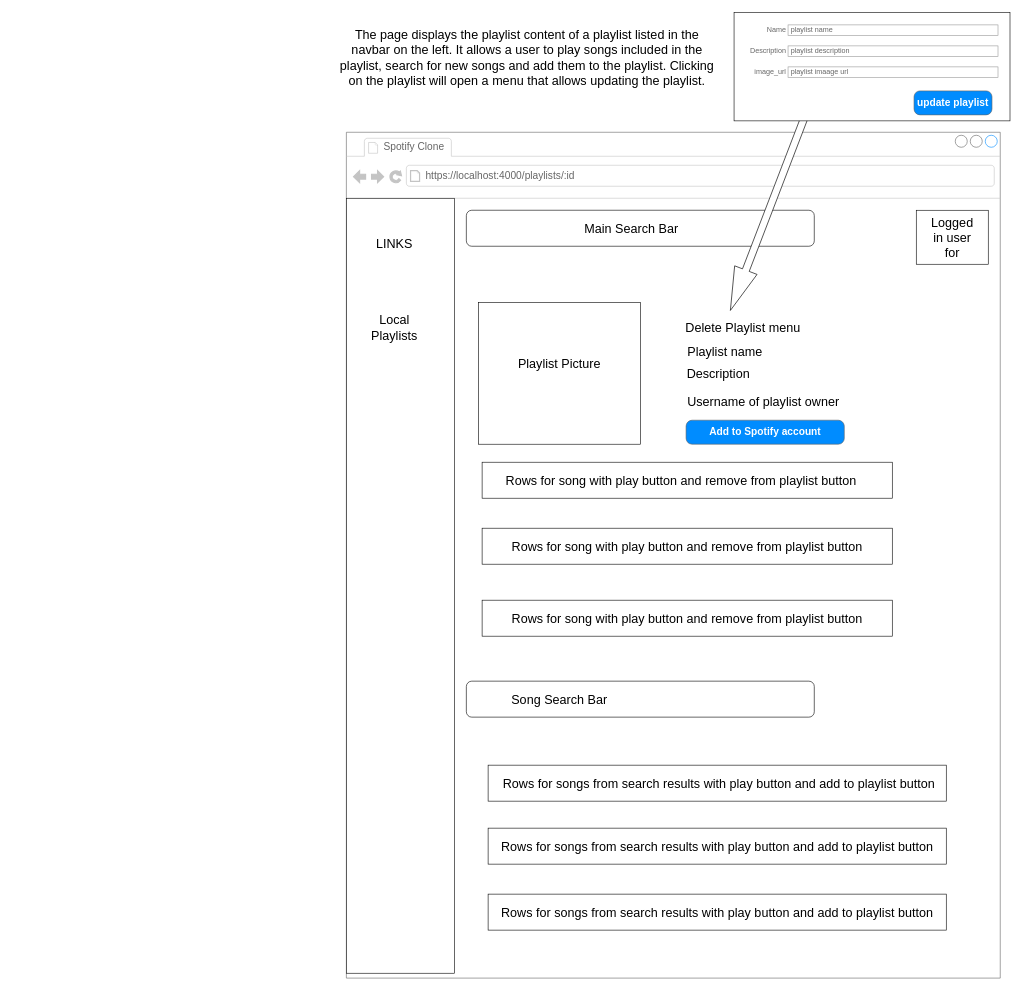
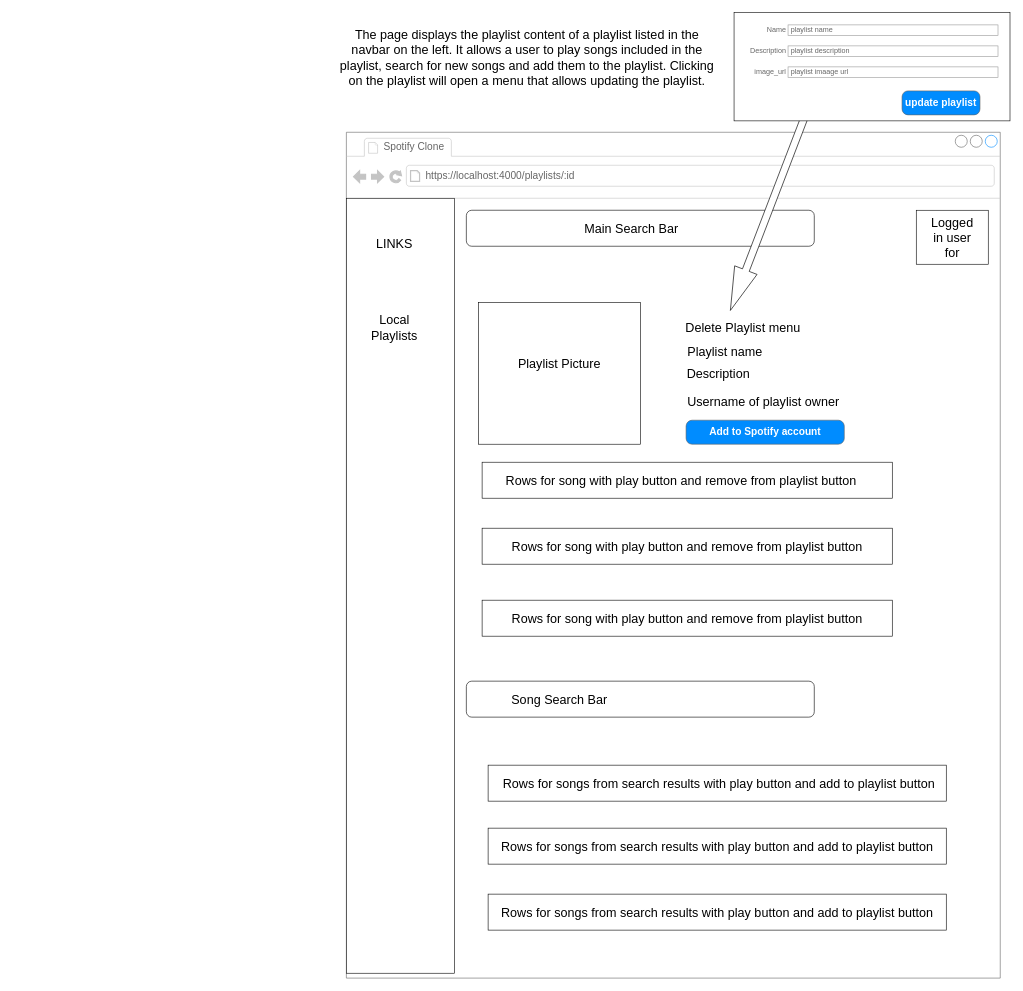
- <mxCell id="43" value="update playlist" style="strokeWidth=1;shadow=0;dashed=0;align=center;html=1;shape=mxgraph.mockup.buttons.button;strokeColor=#666666;fontColor=#ffffff;mainText=;buttonStyle=round;fontSize=17;fontStyle=1;fillColor=#008cff;whiteSpace=wrap;" parent="35" vertex="1"><mxGeometry x="300" y="131" width="130" height="40" as="geometry" /></mxCell>
+ <mxCell id="43" value="update playlist" style="strokeWidth=1;shadow=0;dashed=0;align=center;html=1;shape=mxgraph.mockup.buttons.button;strokeColor=#666666;fontColor=#ffffff;mainText=;buttonStyle=round;fontSize=17;fontStyle=1;fillColor=#008cff;whiteSpace=wrap;" parent="35" vertex="1"><mxGeometry x="280" y="131" width="130" height="40" as="geometry" /></mxCell>
